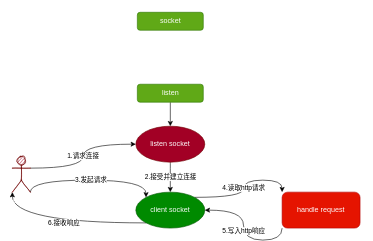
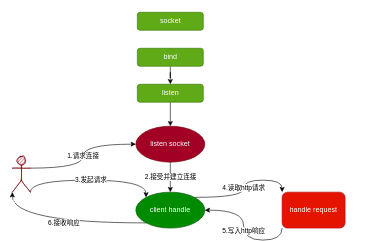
+ <mxCell id="6" value="bind" style="rounded=1;whiteSpace=wrap;html=1;shadow=0;sketch=0;fillColor=#60a917;strokeColor=#2D7600;fontColor=#ffffff;" parent="1" vertex="1"><mxGeometry x="228.5" y="80" width="110" height="30" as="geometry" /></mxCell>
+ <mxCell id="5" value="" style="edgeStyle=orthogonalEdgeStyle;rounded=0;orthogonalLoop=1;jettySize=auto;html=1;" parent="1" source="6" target="4" edge="1"><mxGeometry relative="1" as="geometry" /></mxCell>
- <mxCell id="11" value="client socket" style="ellipse;whiteSpace=wrap;html=1;rounded=1;shadow=0;glass=0;sketch=0;fillColor=#008a00;strokeColor=#005700;fontColor=#ffffff;" parent="1" vertex="1"><mxGeometry x="226" y="320" width="115" height="60" as="geometry" /></mxCell>
+ <mxCell id="11" value="client handle" style="ellipse;whiteSpace=wrap;html=1;rounded=1;shadow=0;glass=0;sketch=0;fillColor=#008a00;strokeColor=#005700;fontColor=#ffffff;" parent="1" vertex="1"><mxGeometry x="226" y="320" width="115" height="60" as="geometry" /></mxCell>
- <mxCell id="16" value="handle request" style="rounded=1;whiteSpace=wrap;html=1;shadow=0;glass=0;sketch=0;fillColor=#e51400;strokeColor=#B20000;fontColor=#ffffff;" parent="1" vertex="1"><mxGeometry x="470" y="320" width="130" height="60" as="geometry" /></mxCell>
+ <mxCell id="16" value="handle request" style="rounded=1;whiteSpace=wrap;html=1;shadow=0;glass=0;sketch=0;fillColor=#e51400;strokeColor=#B20000;fontColor=#ffffff;" parent="1" vertex="1"><mxGeometry x="470" y="320" width="105" height="60" as="geometry" /></mxCell>
